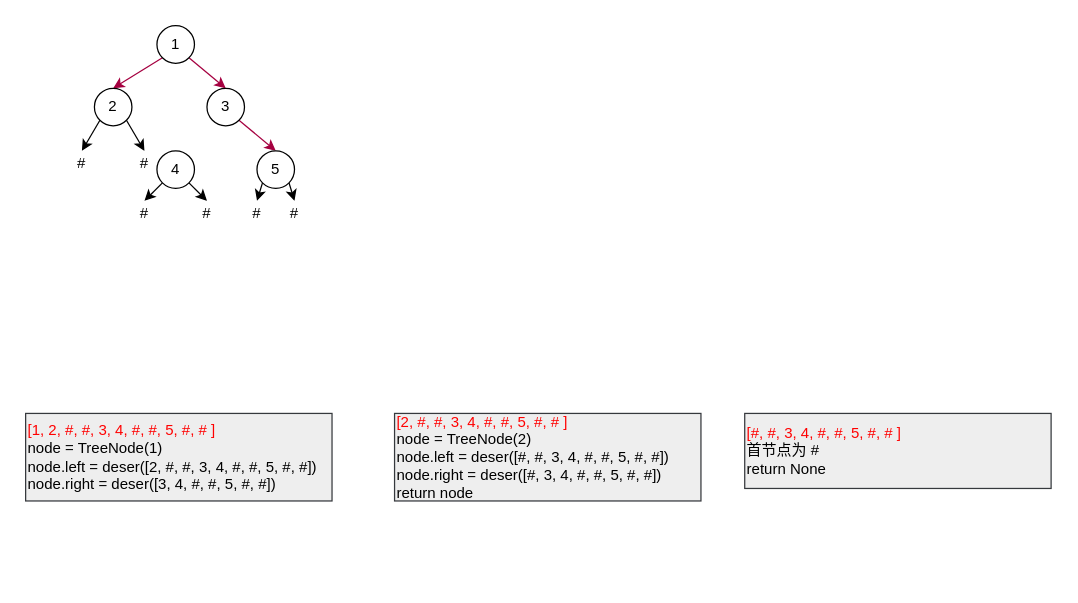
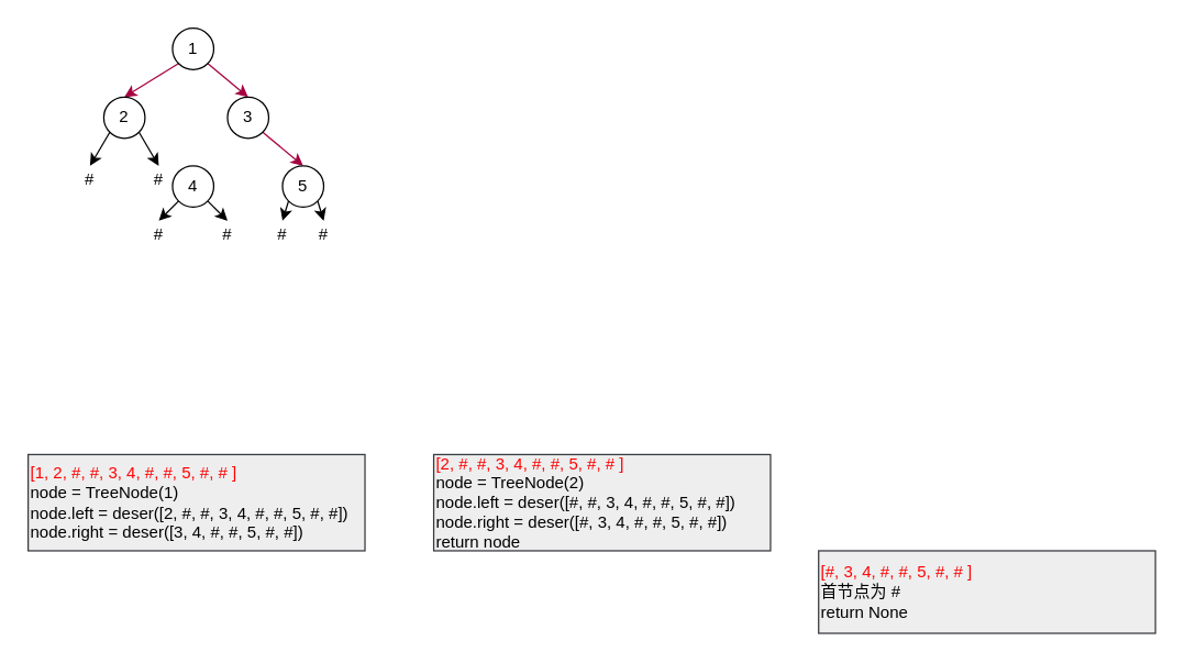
- <mxCell id="24" value="&lt;font color=&quot;#ff0000&quot;&gt;[#, #, 3, 4, #, #, 5, #, # ]&lt;/font&gt;&lt;br&gt;首节点为 #&amp;nbsp;&lt;br&gt;return None" style="text;html=1;strokeColor=#36393d;fillColor=#eeeeee;align=left;verticalAlign=middle;whiteSpace=wrap;rounded=0;" vertex="1" parent="1"><mxGeometry x="595" y="330" width="245" height="60" as="geometry" /></mxCell>
+ <mxCell id="25" value="&lt;font color=&quot;#ff0000&quot;&gt;[#, 3, 4, #, #, 5, #, # ]&lt;/font&gt;&lt;br&gt;首节点为 #&amp;nbsp;&lt;br&gt;return None" style="text;html=1;strokeColor=#36393d;fillColor=#eeeeee;align=left;verticalAlign=middle;whiteSpace=wrap;rounded=0;" vertex="1" parent="1"><mxGeometry x="595" y="400" width="245" height="60" as="geometry" /></mxCell>
